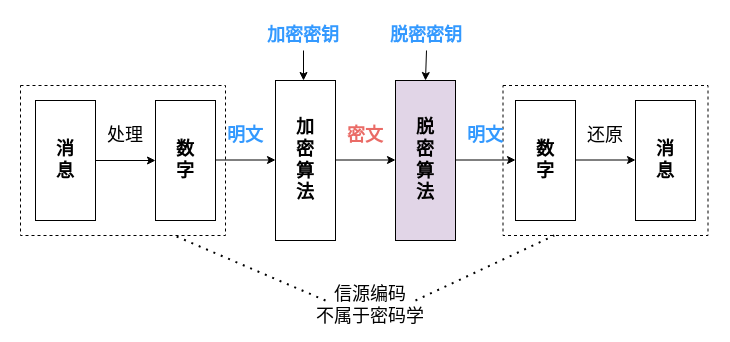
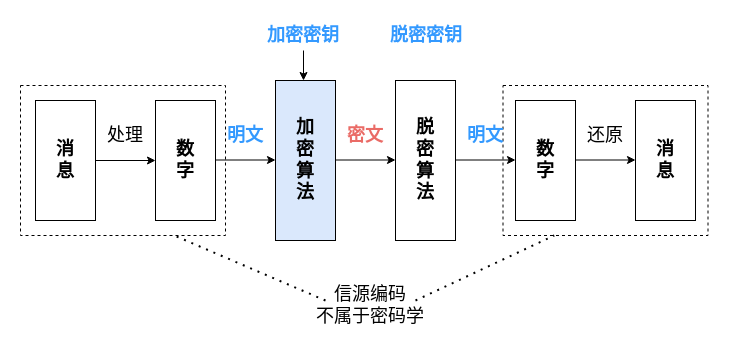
- <mxCell id="23" value="" style="endArrow=classic;html=1;rounded=0;fontSize=18;fontColor=#EA6B66;exitX=0.5;exitY=1;exitDx=0;exitDy=0;entryX=0.5;entryY=0;entryDx=0;entryDy=0;" edge="1" parent="1" source="21" target="7"><mxGeometry width="50" height="50" relative="1" as="geometry"><mxPoint x="313" y="60" as="sourcePoint" /><mxPoint x="313" y="90" as="targetPoint" /></mxGeometry></mxCell>
- <mxCell id="6" value="&lt;font style=&quot;font-size: 18px;&quot;&gt;&lt;b&gt;加&lt;br&gt;密&lt;br&gt;算&lt;br&gt;法&lt;br&gt;&lt;/b&gt;&lt;/font&gt;" style="rounded=0;whiteSpace=wrap;html=1;" vertex="1" parent="1"><mxGeometry x="275" y="80" width="60" height="160" as="geometry" /></mxCell>
+ <mxCell id="6" value="&lt;font style=&quot;font-size: 18px;&quot;&gt;&lt;b&gt;加&lt;br&gt;密&lt;br&gt;算&lt;br&gt;法&lt;br&gt;&lt;/b&gt;&lt;/font&gt;" style="rounded=0;whiteSpace=wrap;html=1;fillColor=#dae8fc;" vertex="1" parent="1"><mxGeometry x="275" y="80" width="60" height="160" as="geometry" /></mxCell>
- <mxCell id="7" value="&lt;font style=&quot;font-size: 18px;&quot;&gt;&lt;b&gt;脱&lt;br&gt;密&lt;br&gt;算&lt;br&gt;法&lt;br&gt;&lt;/b&gt;&lt;/font&gt;" style="rounded=0;whiteSpace=wrap;html=1;fillColor=#e1d5e7;" vertex="1" parent="1"><mxGeometry x="395" y="80" width="60" height="160" as="geometry" /></mxCell>
+ <mxCell id="7" value="&lt;font style=&quot;font-size: 18px;&quot;&gt;&lt;b&gt;脱&lt;br&gt;密&lt;br&gt;算&lt;br&gt;法&lt;br&gt;&lt;/b&gt;&lt;/font&gt;" style="rounded=0;whiteSpace=wrap;html=1;" vertex="1" parent="1"><mxGeometry x="395" y="80" width="60" height="160" as="geometry" /></mxCell>
